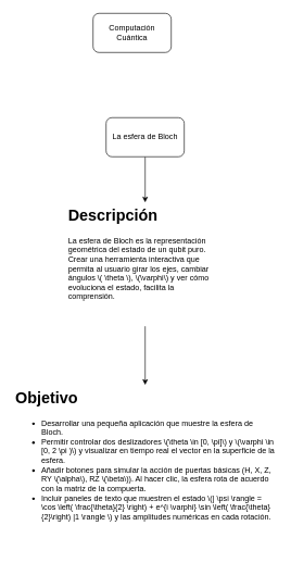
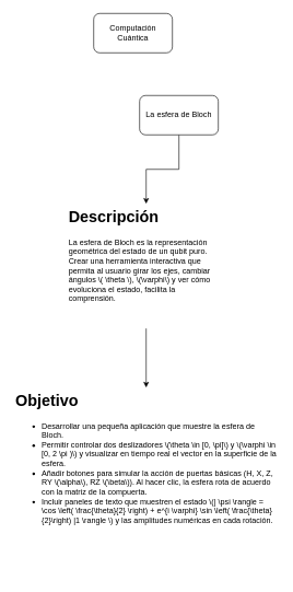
- <mxCell id="4" value="La esfera de Bloch" style="rounded=1;whiteSpace=wrap;html=1;" vertex="1" parent="1"><mxGeometry x="162" y="180" width="120" height="60" as="geometry" /></mxCell>
+ <mxCell id="4" value="La esfera de Bloch" style="rounded=1;whiteSpace=wrap;html=1;" vertex="1" parent="1"><mxGeometry x="212" y="145" width="120" height="60" as="geometry" /></mxCell>
